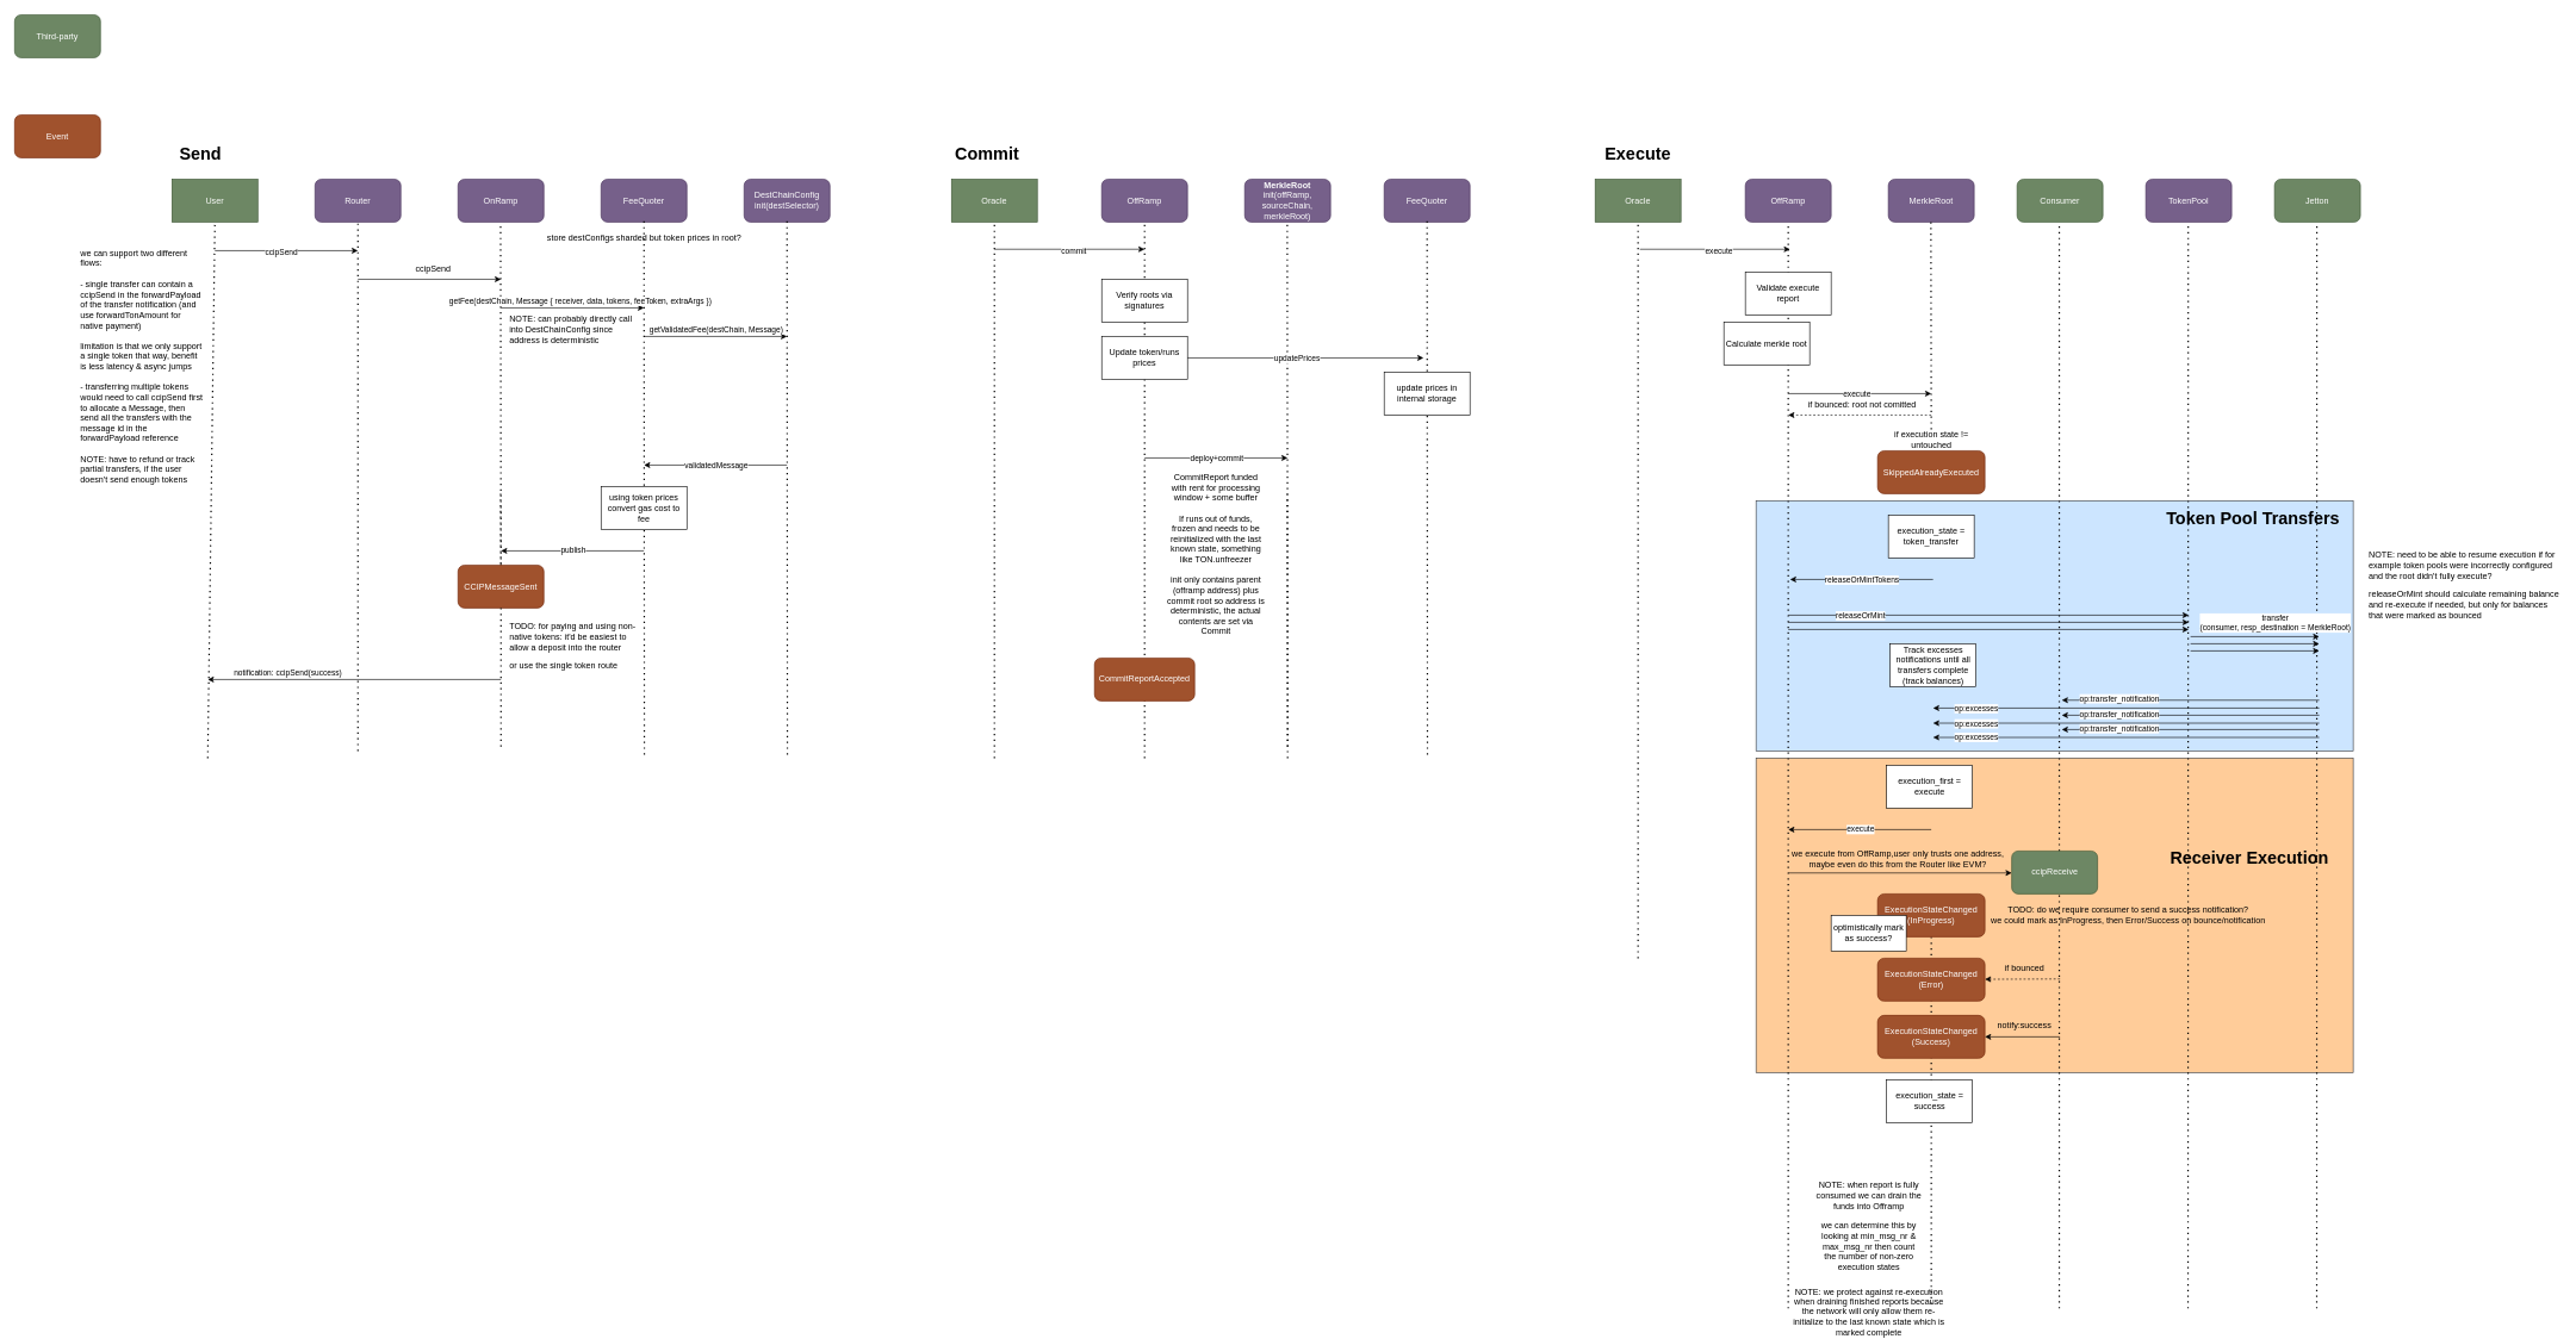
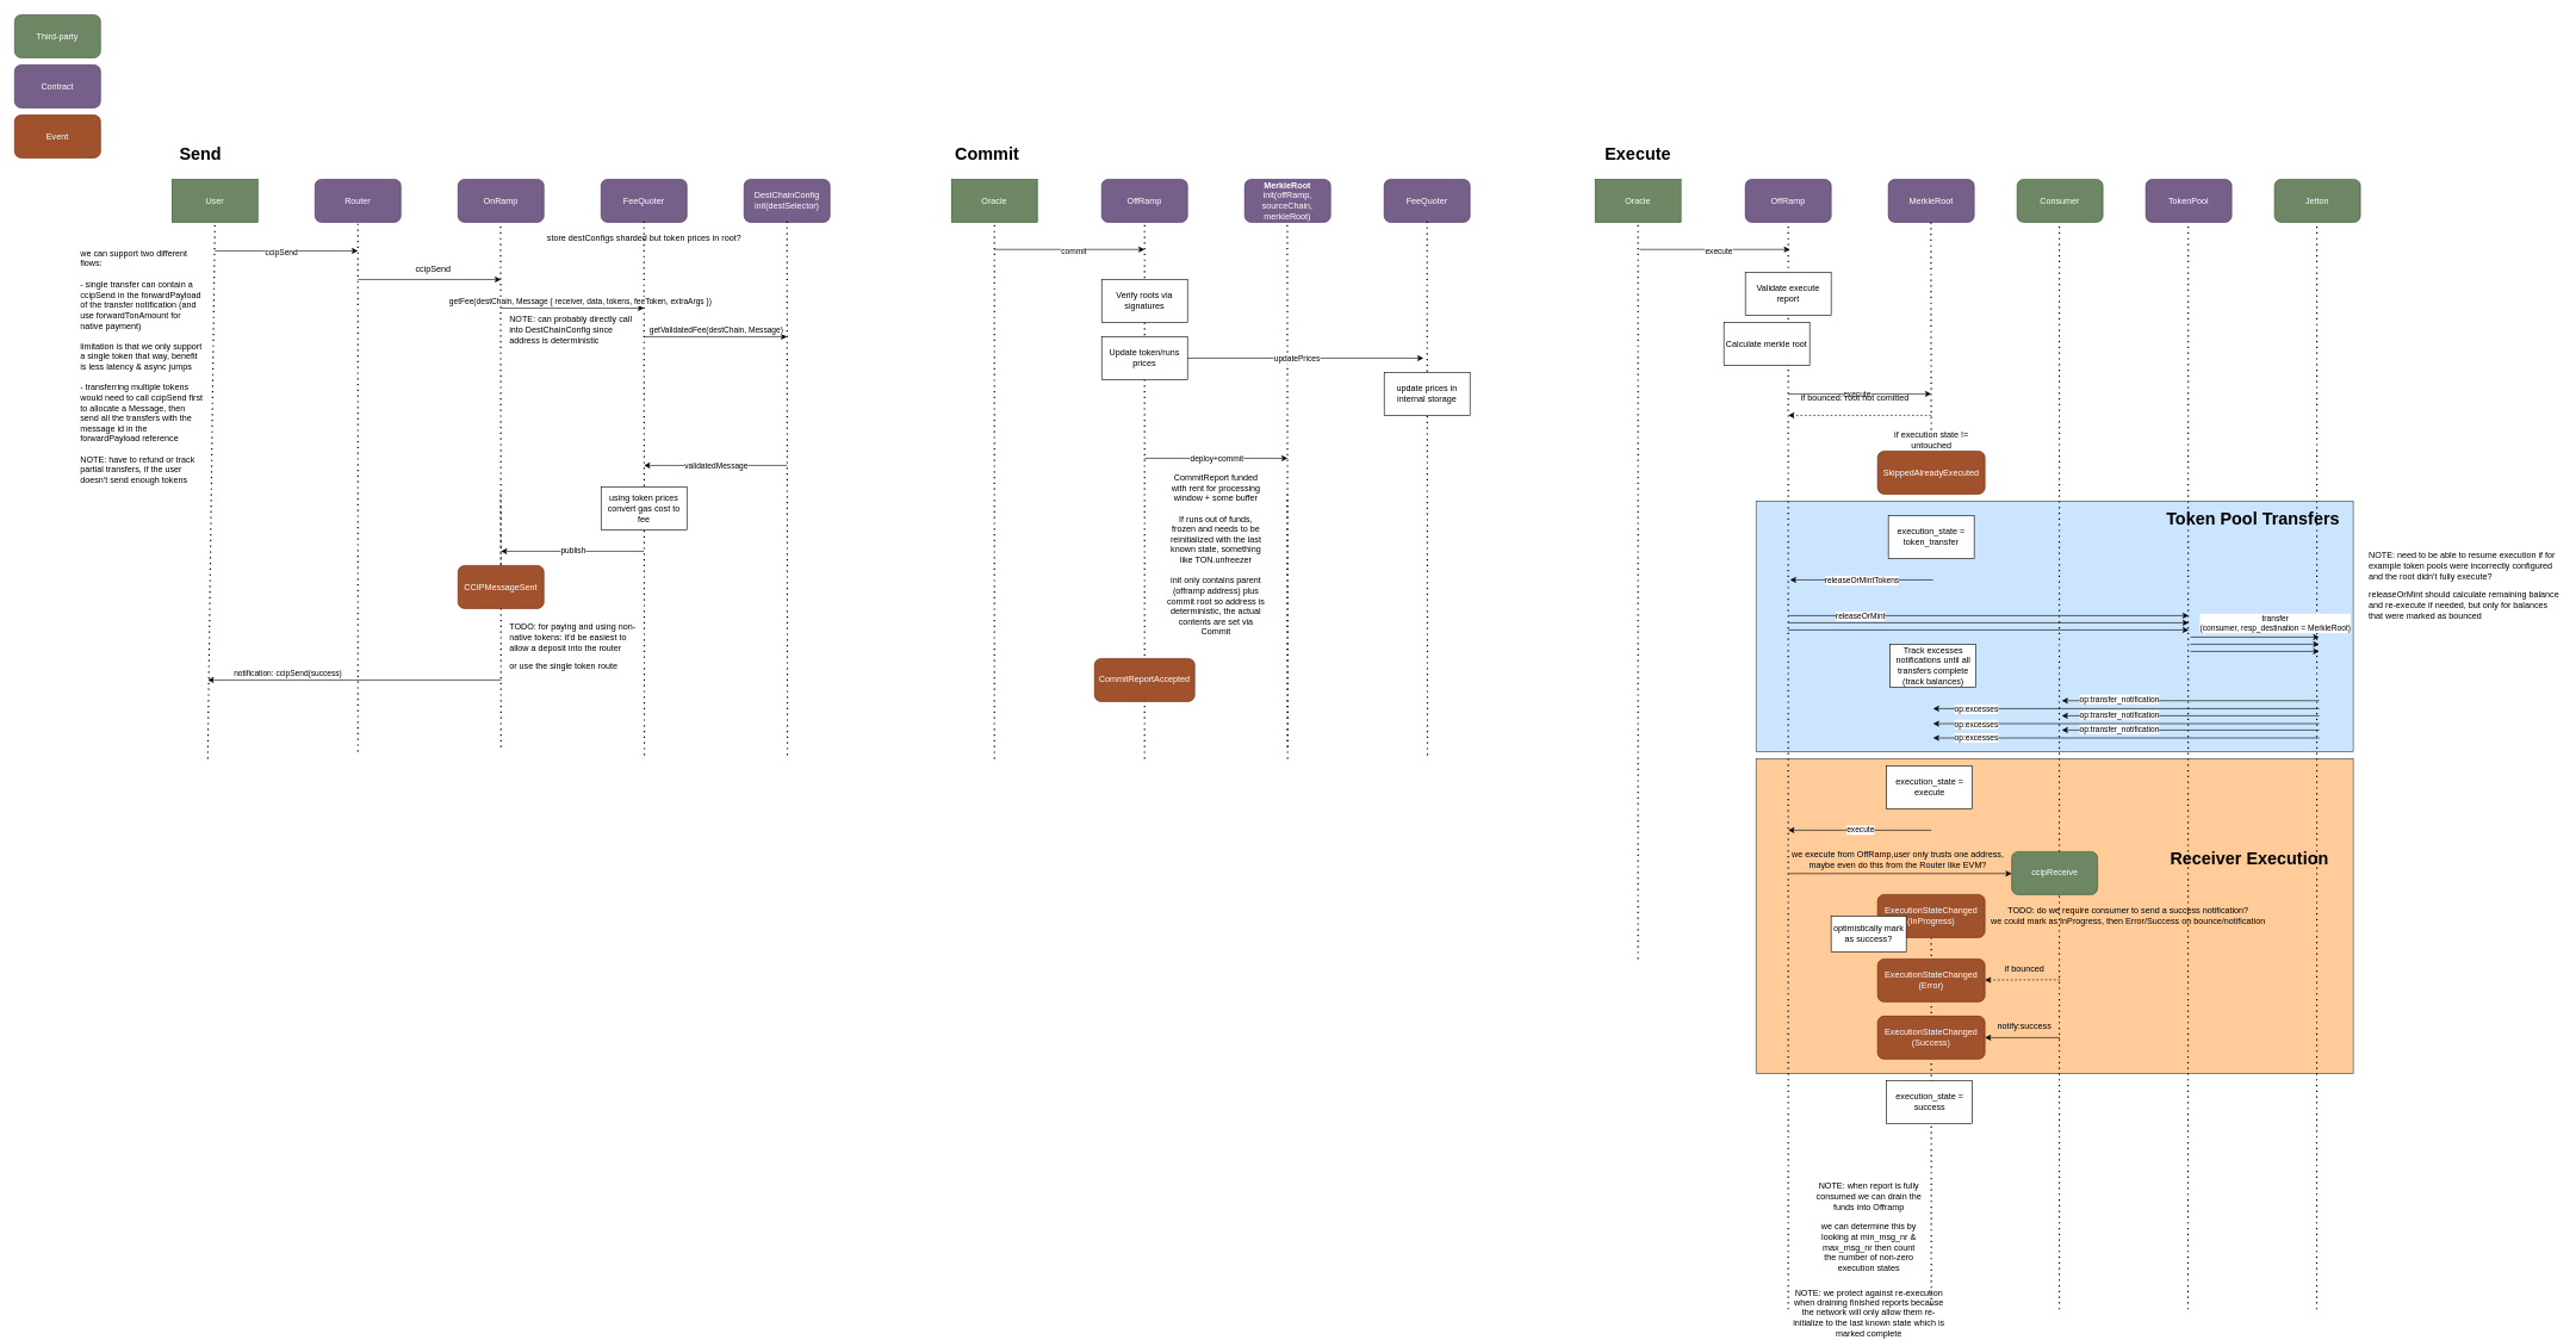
+ <mxCell id="6" value="Contract" style="rounded=1;whiteSpace=wrap;html=1;fillColor=#76608a;fontColor=#ffffff;strokeColor=#432D57;" parent="1" vertex="1"><mxGeometry x="20" y="90" width="120" height="60" as="geometry" /></mxCell>
- <mxCell id="68" value="if bounced: root not comitted" style="text;html=1;align=center;verticalAlign=middle;resizable=0;points=[];autosize=1;strokeColor=none;fillColor=none;" parent="1" vertex="1"><mxGeometry x="2517.5" y="550" width="170" height="30" as="geometry" /></mxCell>
+ <mxCell id="68" value="if bounced: root not comitted" style="text;html=1;align=center;verticalAlign=middle;resizable=0;points=[];autosize=1;strokeColor=none;fillColor=none;" parent="1" vertex="1"><mxGeometry x="2507.5" y="540" width="170" height="30" as="geometry" /></mxCell>
- <mxCell id="106" value="execution_first = execute" style="rounded=0;whiteSpace=wrap;html=1;" parent="1" vertex="1"><mxGeometry x="2637.5" y="1070" width="120" height="60" as="geometry" /></mxCell>
+ <mxCell id="106" value="execution_state = execute" style="rounded=0;whiteSpace=wrap;html=1;" parent="1" vertex="1"><mxGeometry x="2637.5" y="1070" width="120" height="60" as="geometry" /></mxCell>
